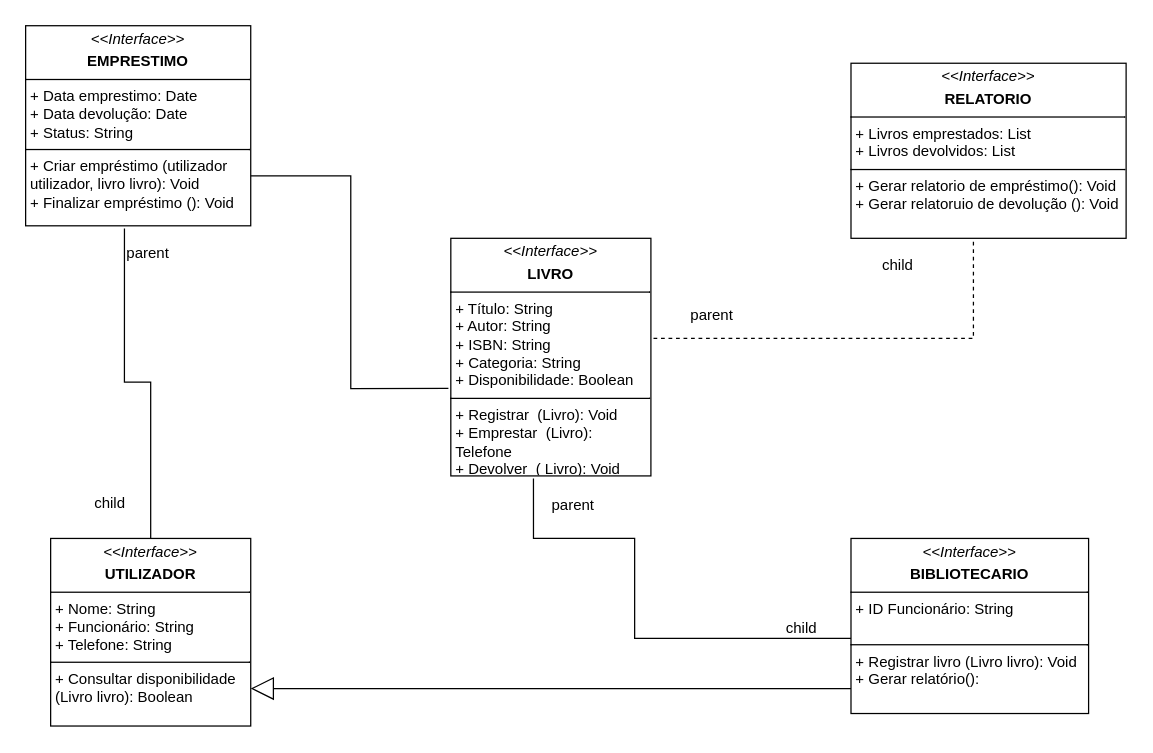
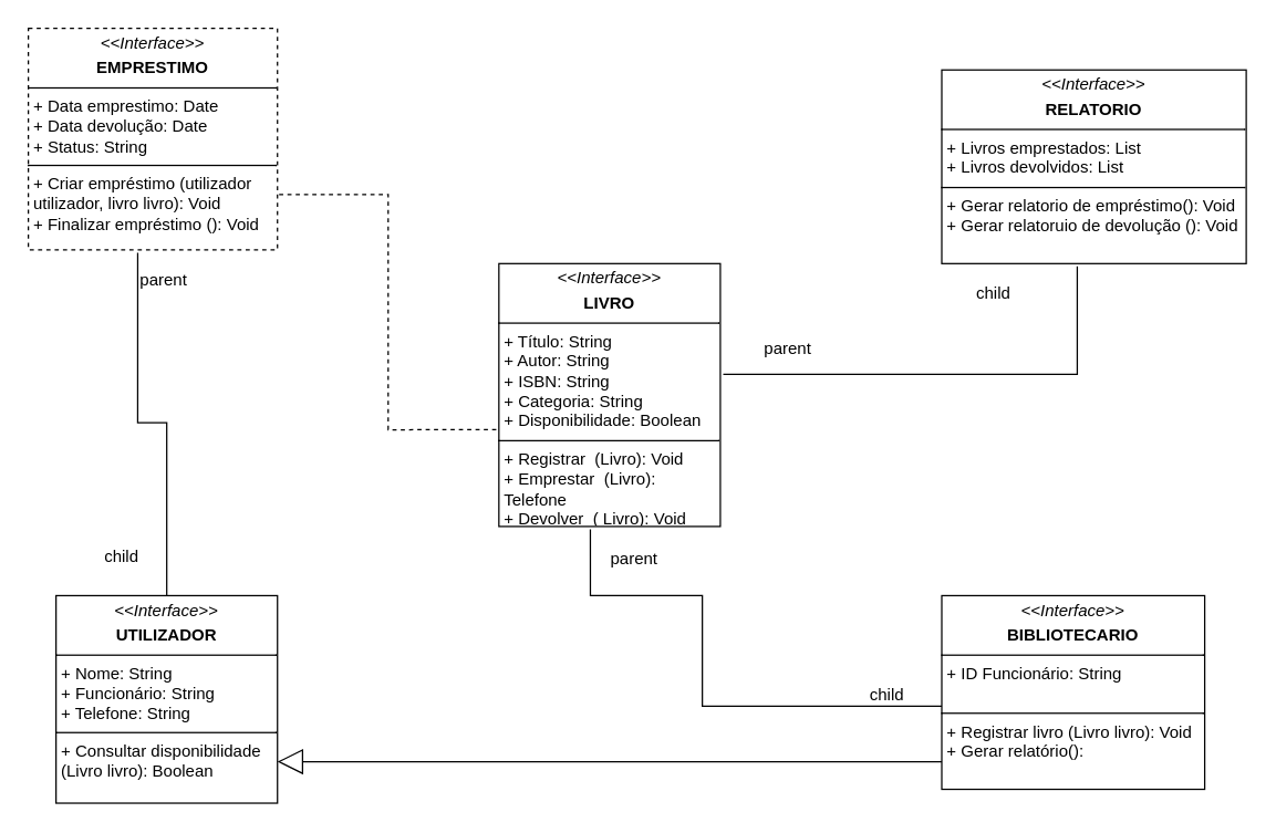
- <mxCell id="5" value="&lt;p style=&quot;margin:0px;margin-top:4px;text-align:center;&quot;&gt;&lt;i&gt;&amp;lt;&amp;lt;Interface&amp;gt;&amp;gt;&lt;/i&gt;&lt;/p&gt;&lt;p style=&quot;margin:0px;margin-top:4px;text-align:center;&quot;&gt;&lt;b&gt;EMPRESTIMO&lt;/b&gt;&lt;br&gt;&lt;/p&gt;&lt;hr size=&quot;1&quot; style=&quot;border-style:solid;&quot;&gt;&lt;p style=&quot;margin:0px;margin-left:4px;&quot;&gt;+ Data emprestimo: Date&lt;br&gt;+ Data devolução: Date&lt;/p&gt;&lt;p style=&quot;margin:0px;margin-left:4px;&quot;&gt;+ Status: String&lt;br&gt;&lt;/p&gt;&lt;hr size=&quot;1&quot; style=&quot;border-style:solid;&quot;&gt;&lt;p style=&quot;margin:0px;margin-left:4px;&quot;&gt;+ Criar empréstimo (utilizador utilizador, livro livro): Void &lt;br&gt;&lt;/p&gt;&lt;p style=&quot;margin:0px;margin-left:4px;&quot;&gt;+ Finalizar empréstimo (): Void &lt;br&gt;&lt;/p&gt;" style="verticalAlign=top;align=left;overflow=fill;html=1;whiteSpace=wrap;strokeColor=default;fontFamily=Helvetica;fontSize=12;fontColor=default;fillColor=default;" vertex="1" parent="1"><mxGeometry x="20" y="20" width="180" height="160" as="geometry" /></mxCell>
+ <mxCell id="5" value="&lt;p style=&quot;margin:0px;margin-top:4px;text-align:center;&quot;&gt;&lt;i&gt;&amp;lt;&amp;lt;Interface&amp;gt;&amp;gt;&lt;/i&gt;&lt;/p&gt;&lt;p style=&quot;margin:0px;margin-top:4px;text-align:center;&quot;&gt;&lt;b&gt;EMPRESTIMO&lt;/b&gt;&lt;br&gt;&lt;/p&gt;&lt;hr size=&quot;1&quot; style=&quot;border-style:solid;&quot;&gt;&lt;p style=&quot;margin:0px;margin-left:4px;&quot;&gt;+ Data emprestimo: Date&lt;br&gt;+ Data devolução: Date&lt;/p&gt;&lt;p style=&quot;margin:0px;margin-left:4px;&quot;&gt;+ Status: String&lt;br&gt;&lt;/p&gt;&lt;hr size=&quot;1&quot; style=&quot;border-style:solid;&quot;&gt;&lt;p style=&quot;margin:0px;margin-left:4px;&quot;&gt;+ Criar empréstimo (utilizador utilizador, livro livro): Void &lt;br&gt;&lt;/p&gt;&lt;p style=&quot;margin:0px;margin-left:4px;&quot;&gt;+ Finalizar empréstimo (): Void &lt;br&gt;&lt;/p&gt;" style="verticalAlign=top;align=left;overflow=fill;html=1;whiteSpace=wrap;strokeColor=default;fontFamily=Helvetica;fontSize=12;fontColor=default;fillColor=default;dashed=1;" vertex="1" parent="1"><mxGeometry x="20" y="20" width="180" height="160" as="geometry" /></mxCell>
- <mxCell id="14" value="" style="endArrow=none;html=1;edgeStyle=orthogonalEdgeStyle;rounded=0;fontFamily=Helvetica;fontSize=12;fontColor=default;exitX=-0.012;exitY=0.632;exitDx=0;exitDy=0;exitPerimeter=0;entryX=1;entryY=0.75;entryDx=0;entryDy=0;" edge="1" parent="1" source="3" target="5"><mxGeometry relative="1" as="geometry"><mxPoint x="350" y="310" as="sourcePoint" /><mxPoint x="120" y="310" as="targetPoint" /><Array as="points" /></mxGeometry></mxCell>
+ <mxCell id="14" value="" style="endArrow=none;html=1;edgeStyle=orthogonalEdgeStyle;rounded=0;fontFamily=Helvetica;fontSize=12;fontColor=default;exitX=-0.012;exitY=0.632;exitDx=0;exitDy=0;exitPerimeter=0;entryX=1;entryY=0.75;entryDx=0;entryDy=0;dashed=1;" edge="1" parent="1" source="3" target="5"><mxGeometry relative="1" as="geometry"><mxPoint x="350" y="310" as="sourcePoint" /><mxPoint x="120" y="310" as="targetPoint" /><Array as="points" /></mxGeometry></mxCell>
- <mxCell id="16" value="" style="endArrow=none;html=1;edgeStyle=orthogonalEdgeStyle;rounded=0;fontFamily=Helvetica;fontSize=12;fontColor=default;entryX=0.445;entryY=1.014;entryDx=0;entryDy=0;entryPerimeter=0;exitX=1.013;exitY=0.421;exitDx=0;exitDy=0;exitPerimeter=0;dashed=1;" edge="1" parent="1" source="3" target="7"><mxGeometry relative="1" as="geometry"><mxPoint x="580" as="sourcePoint" y="270" /><mxPoint x="510" y="250" as="targetPoint" /><Array as="points"><mxPoint x="778" y="270" /></Array></mxGeometry></mxCell>
+ <mxCell id="16" value="" style="endArrow=none;html=1;edgeStyle=orthogonalEdgeStyle;rounded=0;fontFamily=Helvetica;fontSize=12;fontColor=default;entryX=0.445;entryY=1.014;entryDx=0;entryDy=0;entryPerimeter=0;exitX=1.013;exitY=0.421;exitDx=0;exitDy=0;exitPerimeter=0;" edge="1" parent="1" source="3" target="7"><mxGeometry relative="1" as="geometry"><mxPoint x="580" as="sourcePoint" y="270" /><mxPoint x="510" y="250" as="targetPoint" /><Array as="points"><mxPoint x="778" y="270" /></Array></mxGeometry></mxCell>
